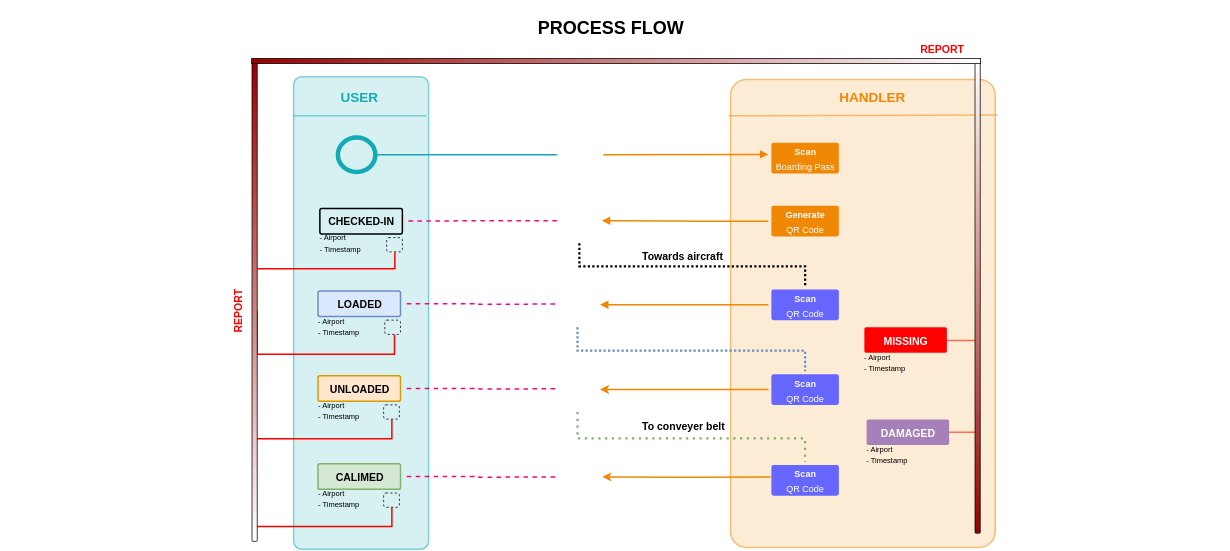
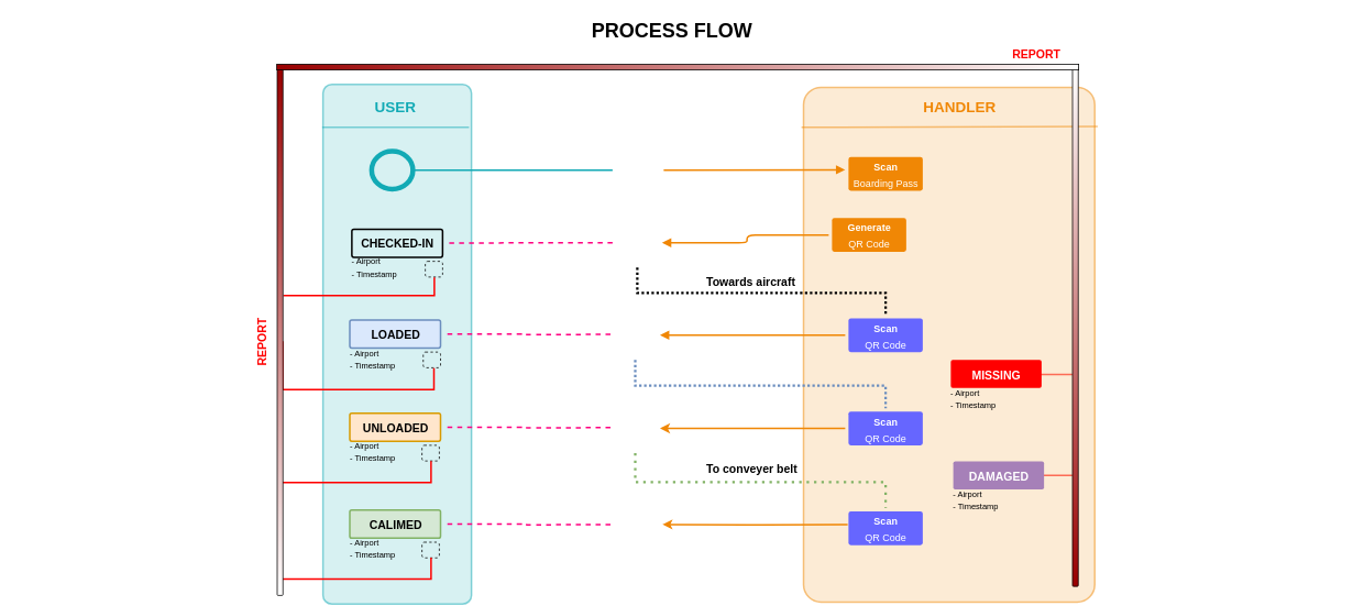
- <mxCell id="21" value="&lt;font style=&quot;font-size: 12px&quot;&gt;&lt;b&gt;Generate&lt;/b&gt;&lt;br&gt;QR Code&lt;/font&gt;" style="rounded=1;fillColor=#f08705;strokeWidth=2;html=1;strokeColor=none;fontColor=#FFFFFF;fontSize=16;arcSize=7;perimeterSpacing=4;" vertex="1" parent="1"><mxGeometry x="1028" y="273.5" width="90" height="41" as="geometry" /></mxCell>
+ <mxCell id="21" value="&lt;font style=&quot;font-size: 12px&quot;&gt;&lt;b&gt;Generate&lt;/b&gt;&lt;br&gt;QR Code&lt;/font&gt;" style="rounded=1;fillColor=#f08705;strokeWidth=2;html=1;strokeColor=none;fontColor=#FFFFFF;fontSize=16;arcSize=7;perimeterSpacing=4;" vertex="1" parent="1"><mxGeometry x="1008" y="263.5" width="90" height="41" as="geometry" /></mxCell>
